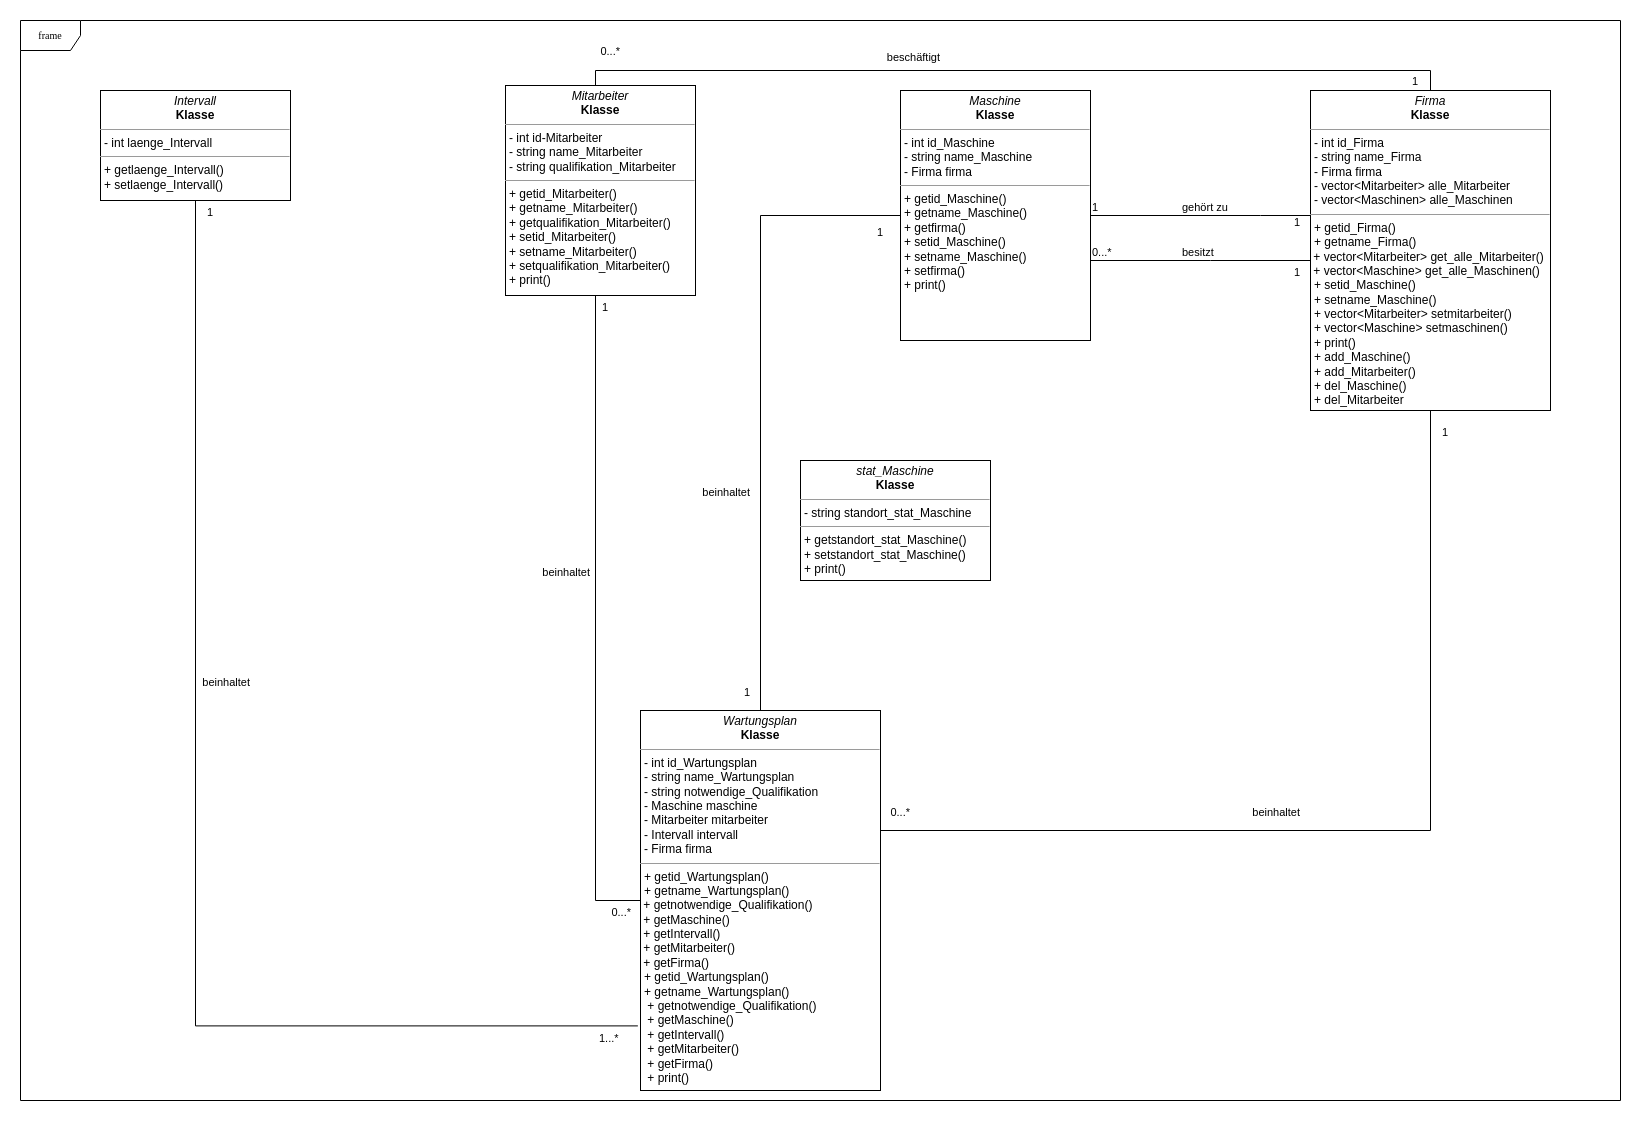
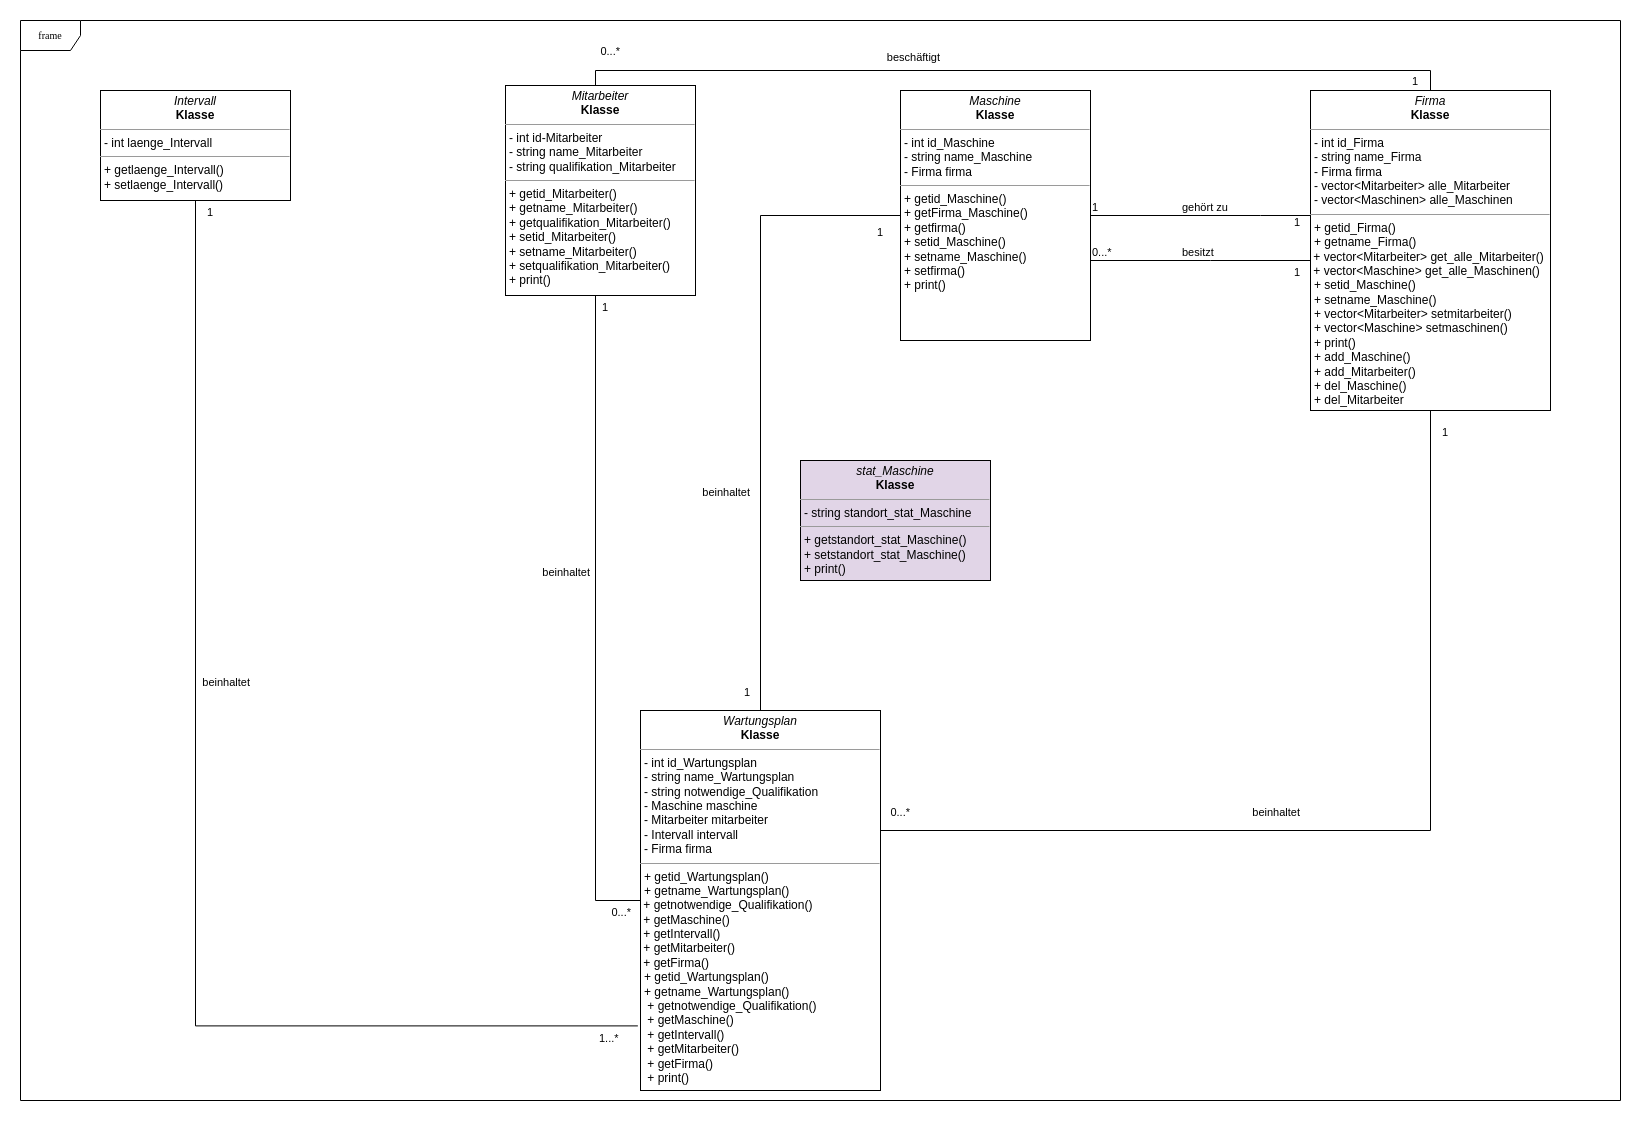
- <mxCell id="5" value="&lt;p style=&quot;margin:0px;margin-top:4px;text-align:center;&quot;&gt;&lt;i&gt;Maschine&lt;/i&gt;&lt;br&gt;&lt;b&gt;Klasse&lt;/b&gt;&lt;/p&gt;&lt;hr size=&quot;1&quot;&gt;&lt;p style=&quot;margin:0px;margin-left:4px;&quot;&gt;- int id_Maschine&lt;/p&gt;&lt;p style=&quot;margin:0px;margin-left:4px;&quot;&gt;- string name_Maschine&lt;/p&gt;&lt;p style=&quot;margin:0px;margin-left:4px;&quot;&gt;- Firma firma&lt;/p&gt;&lt;hr size=&quot;1&quot;&gt;&lt;p style=&quot;margin:0px;margin-left:4px;&quot;&gt;+ getid_Maschine()&lt;/p&gt;&lt;p style=&quot;margin:0px;margin-left:4px;&quot;&gt;+ getname_Maschine()&lt;br&gt;&lt;/p&gt;&lt;p style=&quot;margin:0px;margin-left:4px;&quot;&gt;+ getfirma()&lt;br&gt;&lt;/p&gt;&lt;p style=&quot;border-color: var(--border-color); margin: 0px 0px 0px 4px;&quot;&gt;+ setid_Maschine()&lt;/p&gt;&lt;p style=&quot;border-color: var(--border-color); margin: 0px 0px 0px 4px;&quot;&gt;+ setname_Maschine()&lt;br style=&quot;border-color: var(--border-color);&quot;&gt;&lt;/p&gt;&lt;p style=&quot;border-color: var(--border-color); margin: 0px 0px 0px 4px;&quot;&gt;+ setfirma()&lt;/p&gt;&lt;p style=&quot;border-color: var(--border-color); margin: 0px 0px 0px 4px;&quot;&gt;+ print()&lt;/p&gt;" style="verticalAlign=top;align=left;overflow=fill;fontSize=12;fontFamily=Helvetica;html=1;rounded=0;shadow=0;comic=0;labelBackgroundColor=none;strokeWidth=1" vertex="1" parent="1"><mxGeometry x="900" y="90" width="190" height="250" as="geometry" /></mxCell>
+ <mxCell id="5" value="&lt;p style=&quot;margin:0px;margin-top:4px;text-align:center;&quot;&gt;&lt;i&gt;Maschine&lt;/i&gt;&lt;br&gt;&lt;b&gt;Klasse&lt;/b&gt;&lt;/p&gt;&lt;hr size=&quot;1&quot;&gt;&lt;p style=&quot;margin:0px;margin-left:4px;&quot;&gt;- int id_Maschine&lt;/p&gt;&lt;p style=&quot;margin:0px;margin-left:4px;&quot;&gt;- string name_Maschine&lt;/p&gt;&lt;p style=&quot;margin:0px;margin-left:4px;&quot;&gt;- Firma firma&lt;/p&gt;&lt;hr size=&quot;1&quot;&gt;&lt;p style=&quot;margin:0px;margin-left:4px;&quot;&gt;+ getid_Maschine()&lt;/p&gt;&lt;p style=&quot;margin:0px;margin-left:4px;&quot;&gt;+ getFirma_Maschine()&lt;br&gt;&lt;/p&gt;&lt;p style=&quot;margin:0px;margin-left:4px;&quot;&gt;+ getfirma()&lt;br&gt;&lt;/p&gt;&lt;p style=&quot;border-color: var(--border-color); margin: 0px 0px 0px 4px;&quot;&gt;+ setid_Maschine()&lt;/p&gt;&lt;p style=&quot;border-color: var(--border-color); margin: 0px 0px 0px 4px;&quot;&gt;+ setname_Maschine()&lt;br style=&quot;border-color: var(--border-color);&quot;&gt;&lt;/p&gt;&lt;p style=&quot;border-color: var(--border-color); margin: 0px 0px 0px 4px;&quot;&gt;+ setfirma()&lt;/p&gt;&lt;p style=&quot;border-color: var(--border-color); margin: 0px 0px 0px 4px;&quot;&gt;+ print()&lt;/p&gt;" style="verticalAlign=top;align=left;overflow=fill;fontSize=12;fontFamily=Helvetica;html=1;rounded=0;shadow=0;comic=0;labelBackgroundColor=none;strokeWidth=1" vertex="1" parent="1"><mxGeometry x="900" y="90" width="190" height="250" as="geometry" /></mxCell>
- <mxCell id="7" value="&lt;p style=&quot;margin:0px;margin-top:4px;text-align:center;&quot;&gt;&lt;i&gt;stat_Maschine&lt;/i&gt;&lt;br&gt;&lt;b&gt;Klasse&lt;/b&gt;&lt;/p&gt;&lt;hr size=&quot;1&quot;&gt;&lt;p style=&quot;margin:0px;margin-left:4px;&quot;&gt;- string standort_stat_Maschine&lt;/p&gt;&lt;hr size=&quot;1&quot;&gt;&lt;p style=&quot;margin:0px;margin-left:4px;&quot;&gt;+ getstandort_stat_Maschine()&lt;/p&gt;&lt;p style=&quot;border-color: var(--border-color); margin: 0px 0px 0px 4px;&quot;&gt;+ setstandort_stat_Maschine()&lt;/p&gt;&lt;p style=&quot;border-color: var(--border-color); margin: 0px 0px 0px 4px;&quot;&gt;+ print()&lt;/p&gt;" style="verticalAlign=top;align=left;overflow=fill;fontSize=12;fontFamily=Helvetica;html=1;rounded=0;shadow=0;comic=0;labelBackgroundColor=none;strokeWidth=1" vertex="1" parent="1"><mxGeometry x="800" y="460" width="190" height="120" as="geometry" /></mxCell>
+ <mxCell id="7" value="&lt;p style=&quot;margin:0px;margin-top:4px;text-align:center;&quot;&gt;&lt;i&gt;stat_Maschine&lt;/i&gt;&lt;br&gt;&lt;b&gt;Klasse&lt;/b&gt;&lt;/p&gt;&lt;hr size=&quot;1&quot;&gt;&lt;p style=&quot;margin:0px;margin-left:4px;&quot;&gt;- string standort_stat_Maschine&lt;/p&gt;&lt;hr size=&quot;1&quot;&gt;&lt;p style=&quot;margin:0px;margin-left:4px;&quot;&gt;+ getstandort_stat_Maschine()&lt;/p&gt;&lt;p style=&quot;border-color: var(--border-color); margin: 0px 0px 0px 4px;&quot;&gt;+ setstandort_stat_Maschine()&lt;/p&gt;&lt;p style=&quot;border-color: var(--border-color); margin: 0px 0px 0px 4px;&quot;&gt;+ print()&lt;/p&gt;" style="verticalAlign=top;align=left;overflow=fill;fontSize=12;fontFamily=Helvetica;html=1;rounded=0;shadow=0;comic=0;labelBackgroundColor=none;strokeWidth=1;fillColor=#e1d5e7;" vertex="1" parent="1"><mxGeometry x="800" y="460" width="190" height="120" as="geometry" /></mxCell>
